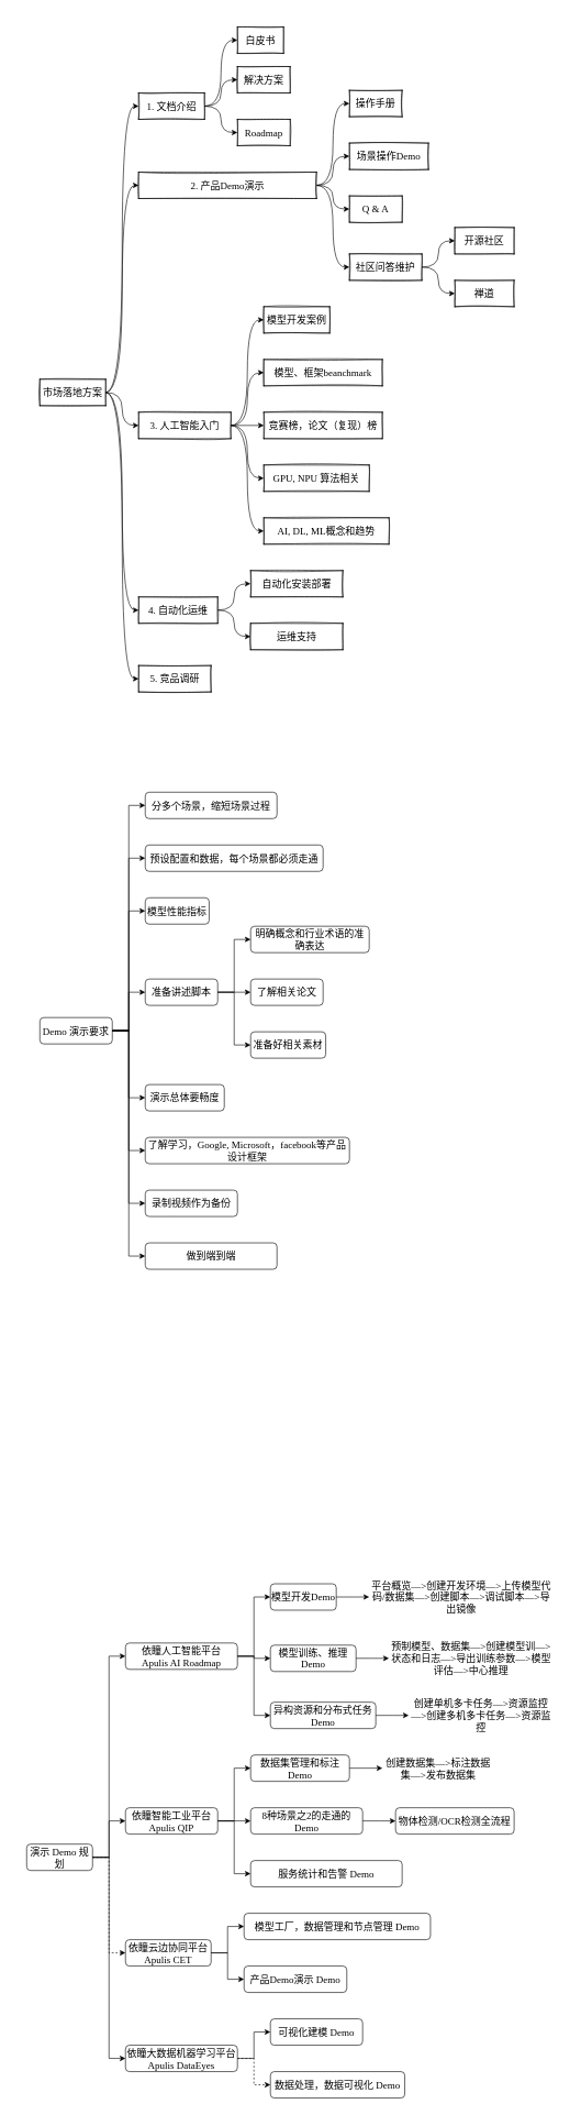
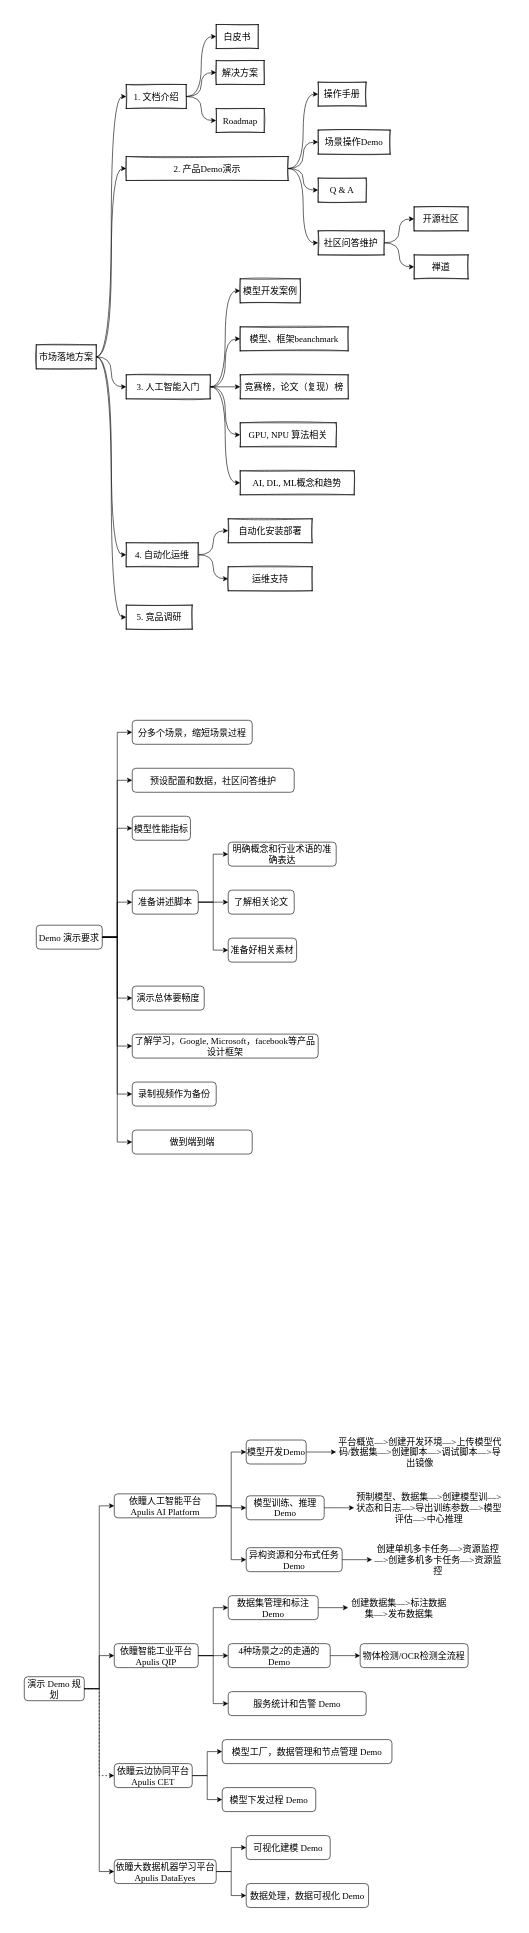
- <mxCell id="46" value="预设配置和数据，每个场景都必须走通" style="whiteSpace=wrap;html=1;fillColor=none;fontSize=15;fontFamily=Lucida Console;rounded=1;" parent="42" vertex="1"><mxGeometry x="180" y="100" width="270" height="40" as="geometry" /></mxCell>
+ <mxCell id="46" value="预设配置和数据，社区问答维护" style="whiteSpace=wrap;html=1;fillColor=none;fontSize=15;fontFamily=Lucida Console;rounded=1;" parent="42" vertex="1"><mxGeometry x="180" y="100" width="270" height="40" as="geometry" /></mxCell>
- <mxCell id="4" value="依瞳人工智能平台&lt;br style=&quot;font-size: 15px;&quot;&gt;Apulis AI Roadmap" style="whiteSpace=wrap;html=1;sketch=0;fillColor=none;fontSize=15;fontFamily=Lucida Console;rounded=1;" parent="2" vertex="1"><mxGeometry x="170" y="109.75" width="170" height="40" as="geometry" /></mxCell>
+ <mxCell id="4" value="依瞳人工智能平台&lt;br style=&quot;font-size: 15px;&quot;&gt;Apulis AI Platform" style="whiteSpace=wrap;html=1;sketch=0;fillColor=none;fontSize=15;fontFamily=Lucida Console;rounded=1;" parent="2" vertex="1"><mxGeometry x="170" y="109.75" width="170" height="40" as="geometry" /></mxCell>
- <mxCell id="29" value="8种场景之2的走通的 Demo" style="whiteSpace=wrap;html=1;sketch=0;fillColor=none;fontSize=15;fontFamily=Lucida Console;rounded=1;" parent="2" vertex="1"><mxGeometry x="360" y="359.5" width="170" height="40" as="geometry" /></mxCell>
+ <mxCell id="29" value="4种场景之2的走通的 Demo" style="whiteSpace=wrap;html=1;sketch=0;fillColor=none;fontSize=15;fontFamily=Lucida Console;rounded=1;" parent="2" vertex="1"><mxGeometry x="360" y="359.5" width="170" height="40" as="geometry" /></mxCell>
- <mxCell id="37" value="产品Demo演示 Demo" style="whiteSpace=wrap;html=1;sketch=0;fillColor=none;fontSize=15;fontFamily=Lucida Console;rounded=1;" parent="2" vertex="1"><mxGeometry x="350" y="599.5" width="156" height="40" as="geometry" /></mxCell>
+ <mxCell id="37" value="模型下发过程 Demo" style="whiteSpace=wrap;html=1;sketch=0;fillColor=none;fontSize=15;fontFamily=Lucida Console;rounded=1;" parent="2" vertex="1"><mxGeometry x="350" y="599.5" width="156" height="40" as="geometry" /></mxCell>
- <mxCell id="40" value="" style="edgeStyle=elbowEdgeStyle;elbow=horizontal;html=1;rounded=0;fontSize=15;fontFamily=Lucida Console;dashed=1;" parent="2" source="13" target="41" edge="1"><mxGeometry relative="1" as="geometry"><mxPoint x="310" y="1014.625" as="sourcePoint" /></mxGeometry></mxCell>
+ <mxCell id="40" value="" style="edgeStyle=elbowEdgeStyle;elbow=horizontal;html=1;rounded=0;fontSize=15;fontFamily=Lucida Console;" parent="2" source="13" target="41" edge="1"><mxGeometry relative="1" as="geometry"><mxPoint x="310" y="1014.625" as="sourcePoint" /></mxGeometry></mxCell>
